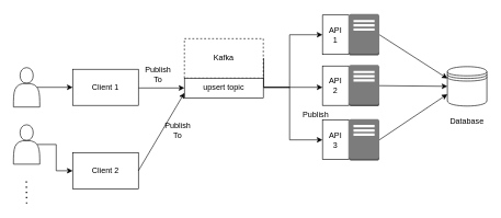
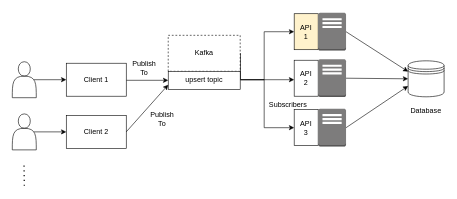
- <mxCell id="11" value="API&lt;br&gt;1" style="rounded=0;whiteSpace=wrap;html=1;" parent="1" vertex="1"><mxGeometry x="490" y="22" width="40" height="60" as="geometry" /></mxCell>
+ <mxCell id="11" value="API&lt;br&gt;1" style="rounded=0;whiteSpace=wrap;html=1;fillColor=#fff2cc;" parent="1" vertex="1"><mxGeometry x="490" y="22" width="40" height="60" as="geometry" /></mxCell>
- <mxCell id="29" value="Publish" style="text;html=1;strokeColor=none;fillColor=none;align=center;verticalAlign=middle;whiteSpace=wrap;rounded=0;" parent="1" vertex="1"><mxGeometry x="400" y="118" width="160" height="111" as="geometry" /></mxCell>
+ <mxCell id="29" value="Subscribers" style="text;html=1;strokeColor=none;fillColor=none;align=center;verticalAlign=middle;whiteSpace=wrap;rounded=0;" parent="1" vertex="1"><mxGeometry x="400" y="118" width="160" height="111" as="geometry" /></mxCell>
- <mxCell id="24" value="Client 2" style="rounded=0;whiteSpace=wrap;html=1;" parent="1" vertex="1"><mxGeometry x="110" y="231.5" width="100" height="55" as="geometry" /></mxCell>
+ <mxCell id="24" value="Client 2" style="rounded=0;whiteSpace=wrap;html=1;" parent="1" vertex="1"><mxGeometry x="110" y="191.5" width="100" height="55" as="geometry" /></mxCell>
